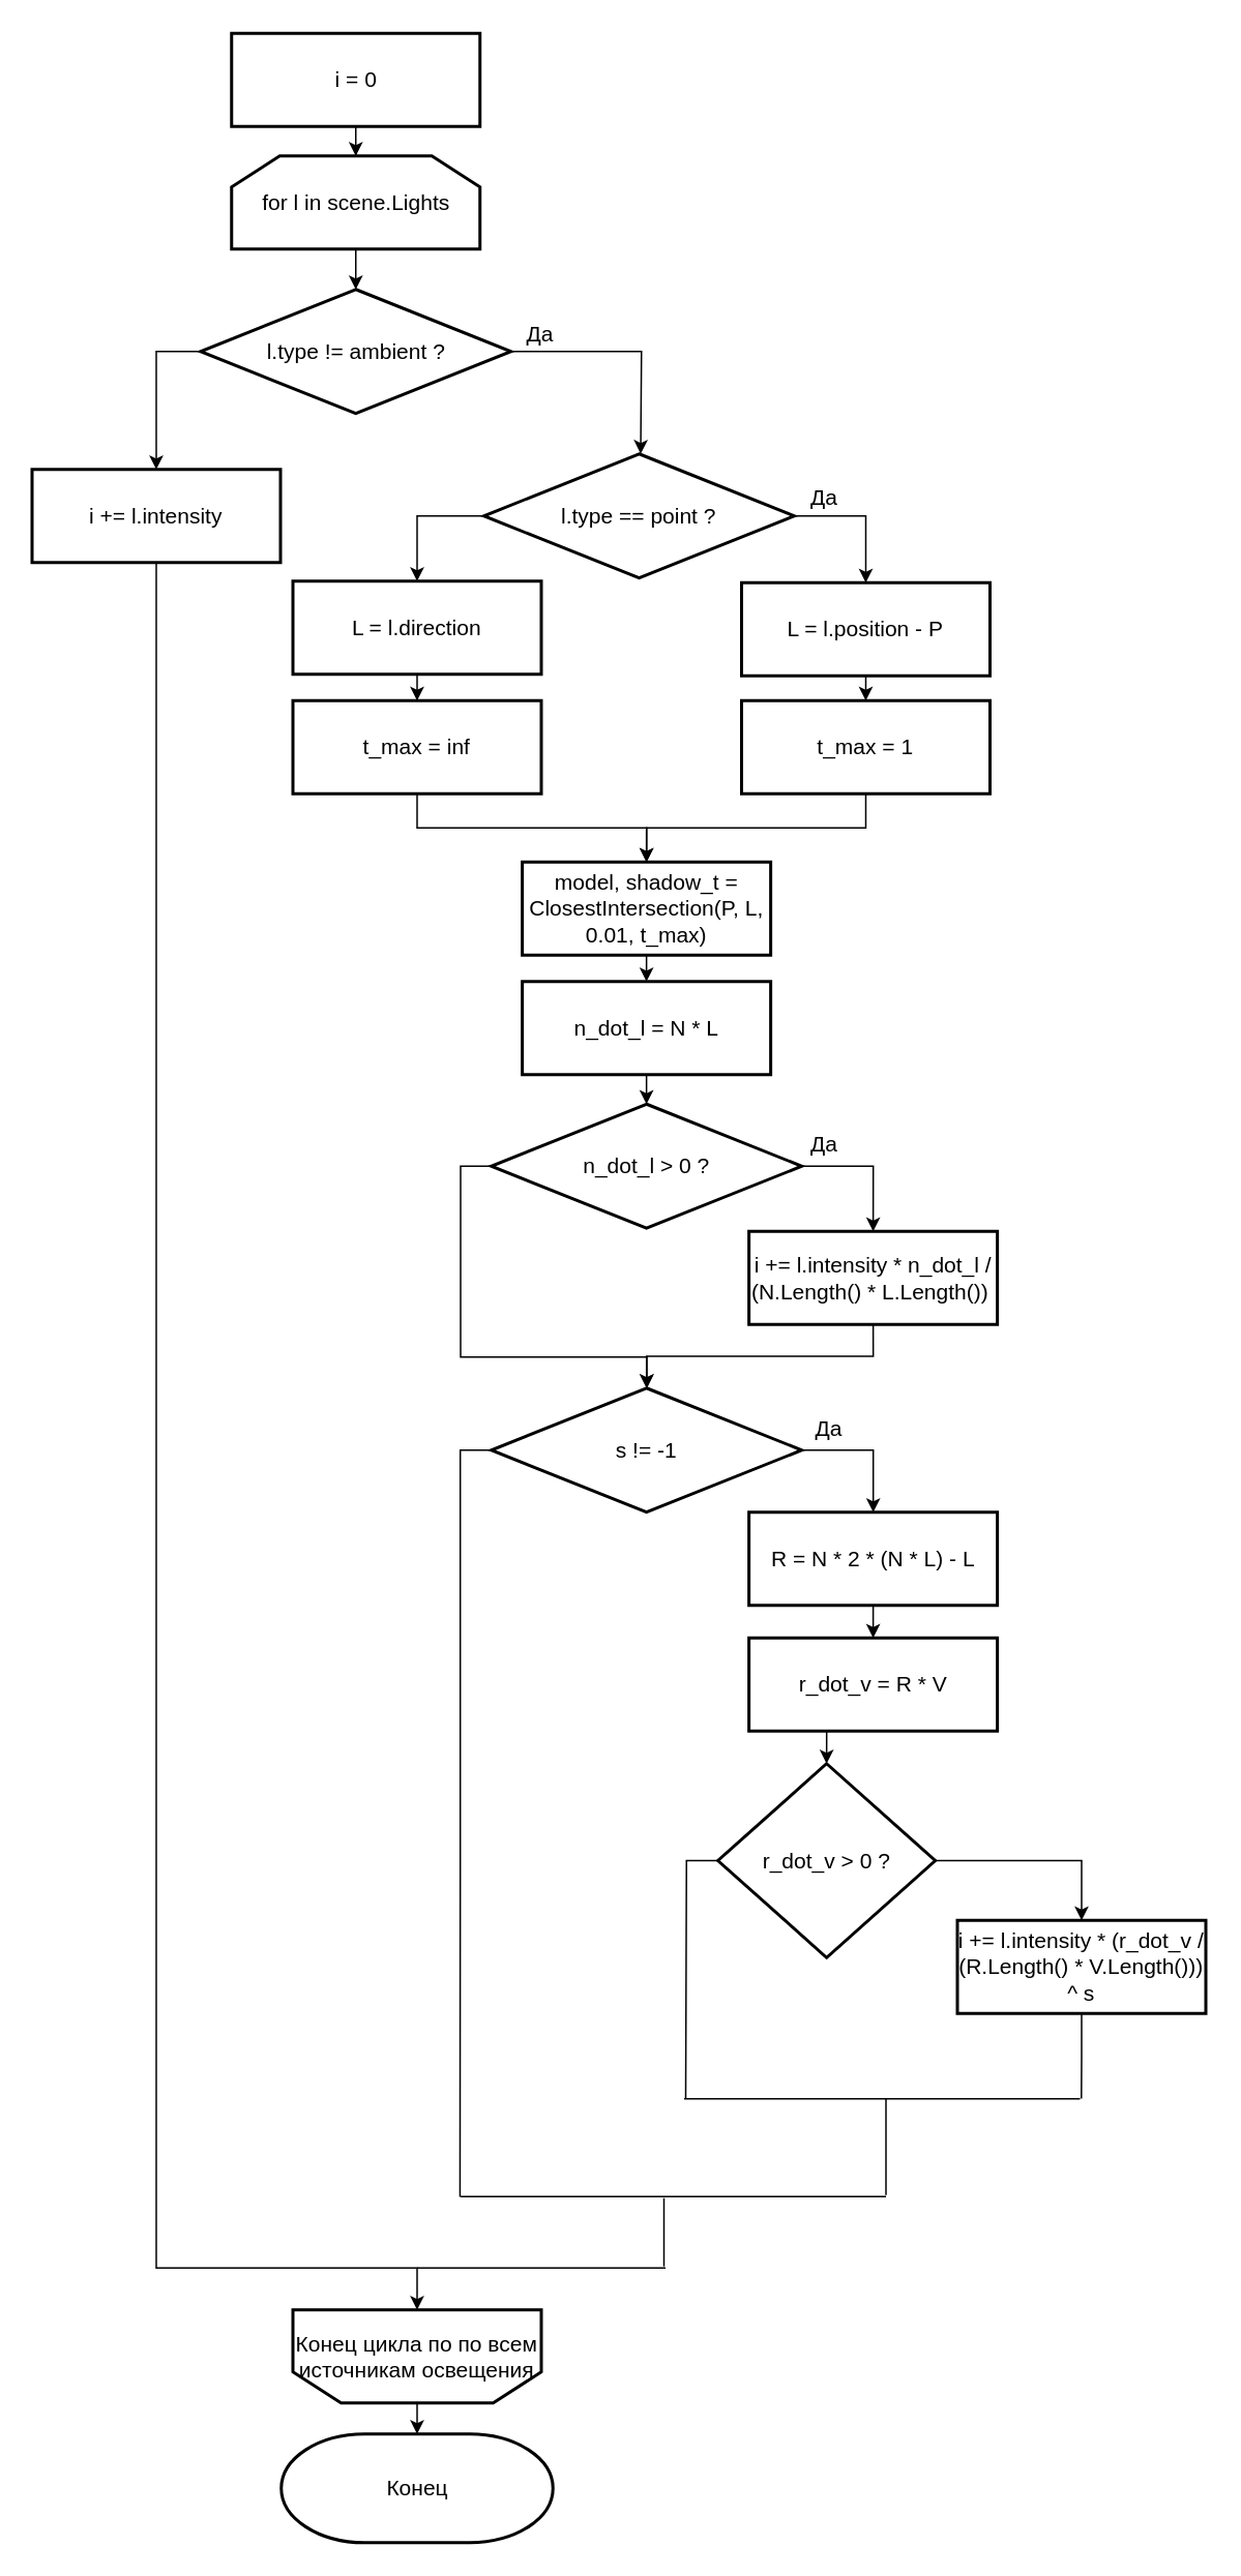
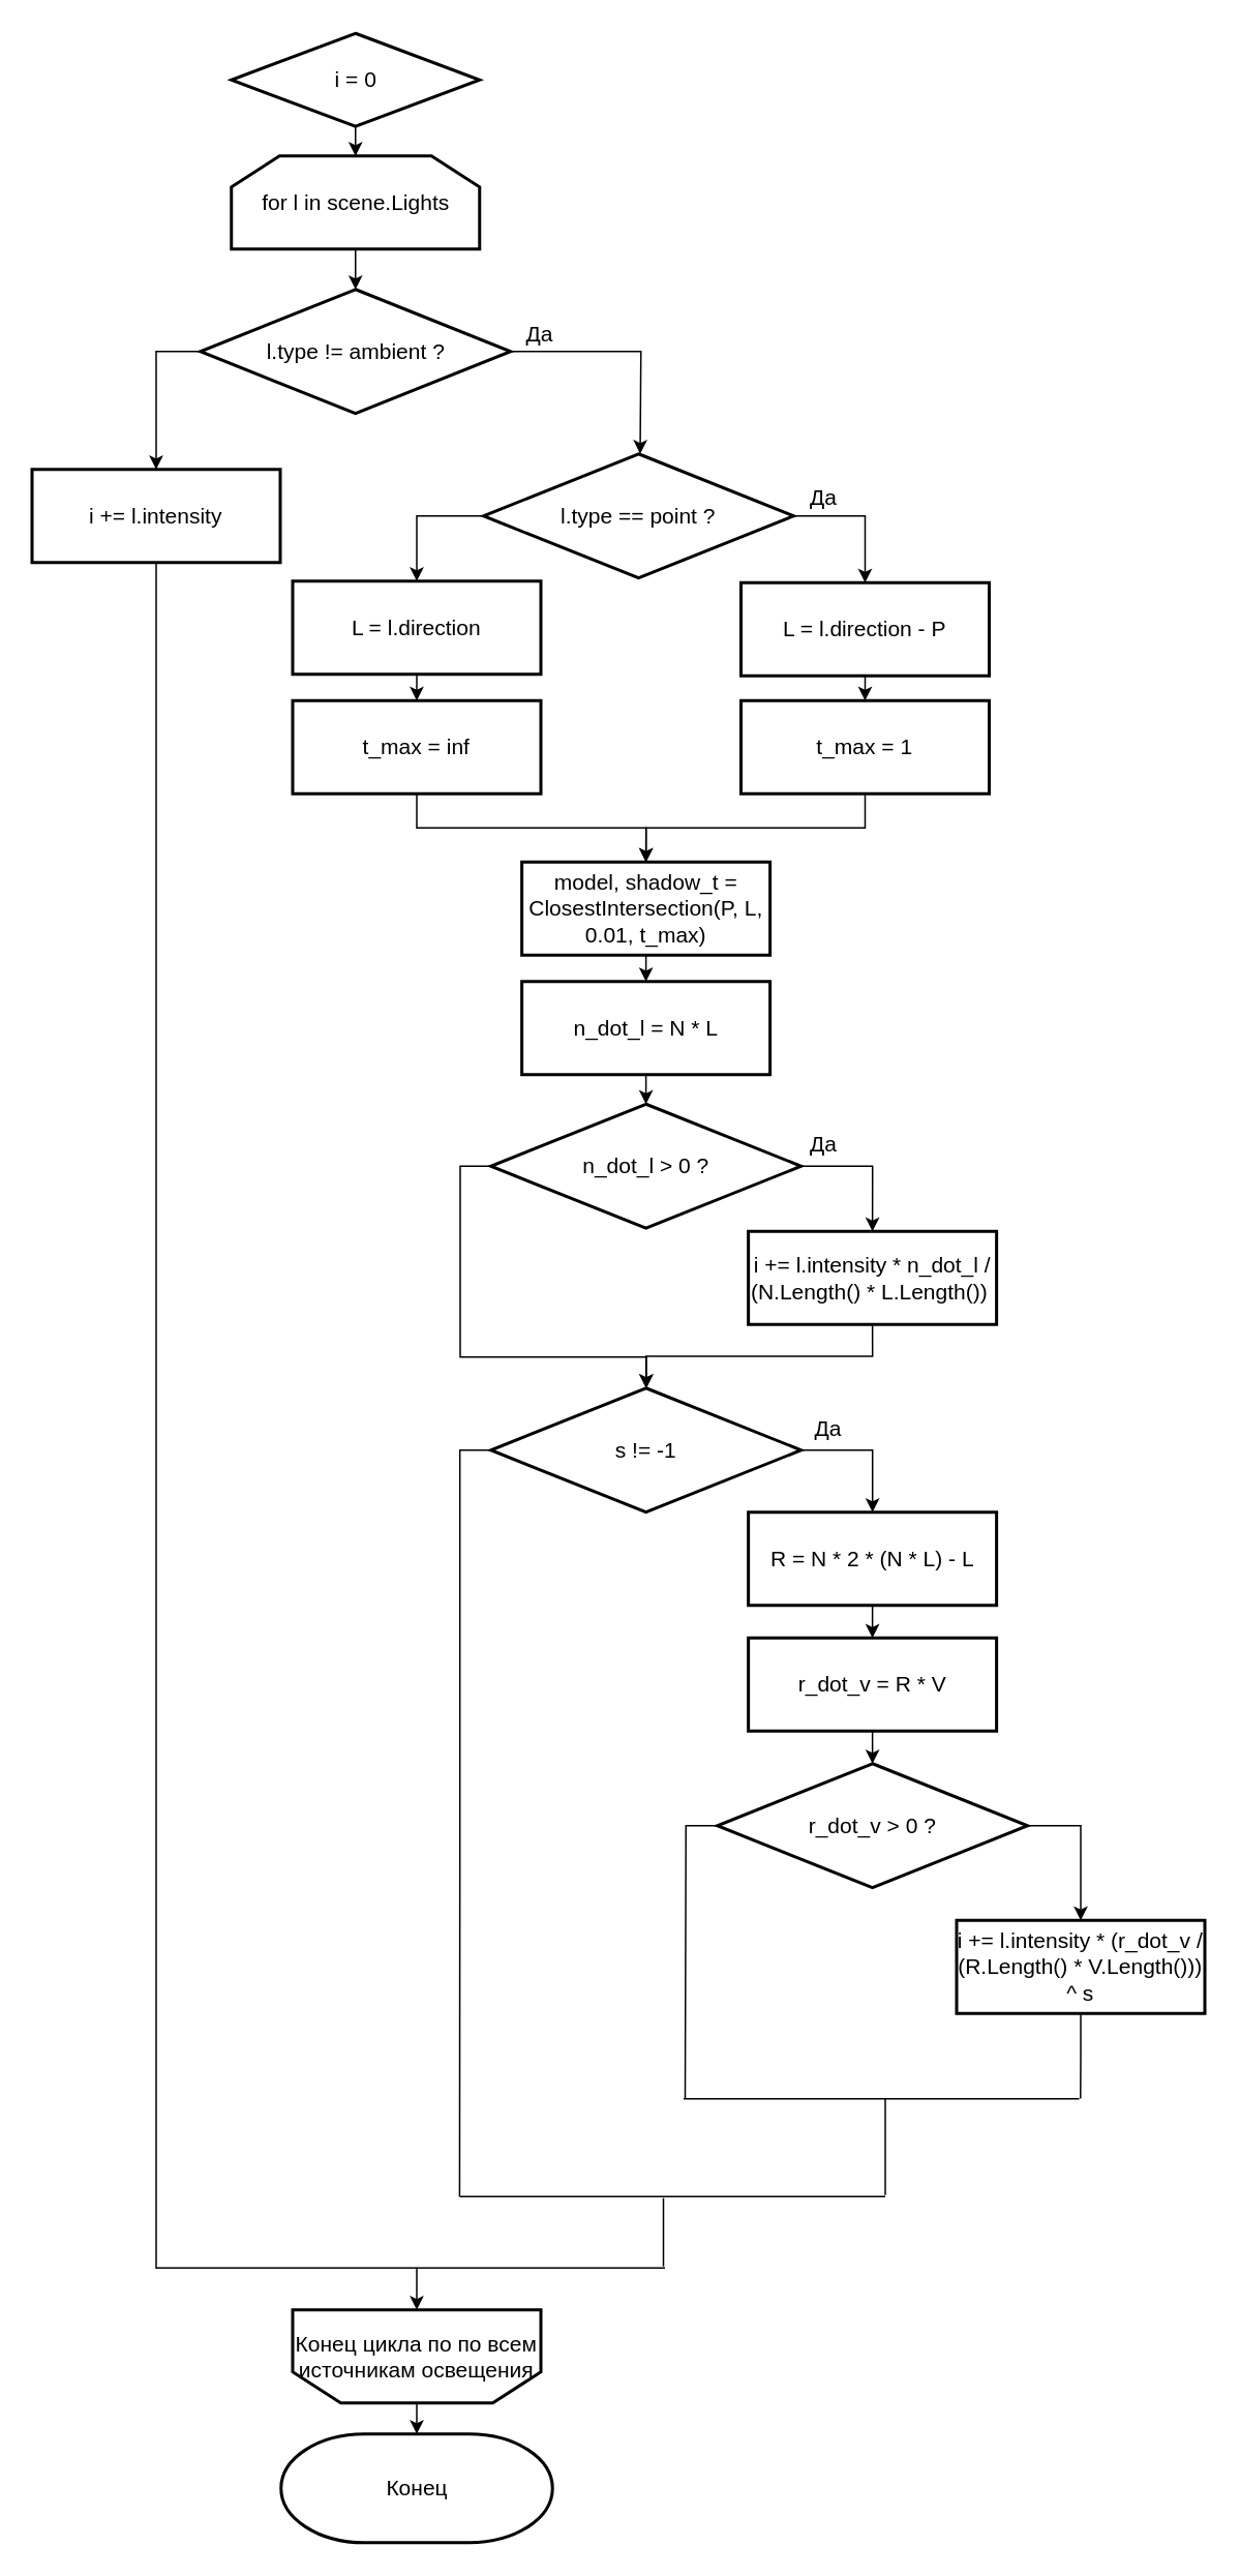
- <mxCell id="3" value="&lt;font style=&quot;font-size: 14px&quot;&gt;i = 0&lt;br&gt;&lt;/font&gt;" style="whiteSpace=wrap;html=1;strokeWidth=2;" vertex="1" parent="1"><mxGeometry x="148.501" y="20.999" width="160" height="60" as="geometry" /></mxCell>
+ <mxCell id="3" value="&lt;font style=&quot;font-size: 14px&quot;&gt;i = 0&lt;br&gt;&lt;/font&gt;" style="rhombus;whiteSpace=wrap;html=1;strokeWidth=2;" vertex="1" parent="1"><mxGeometry x="148.501" y="20.999" width="160" height="60" as="geometry" /></mxCell>
- <mxCell id="9" value="&lt;font style=&quot;font-size: 14px&quot;&gt;L = l.position - P&lt;br&gt;&lt;/font&gt;" style="whiteSpace=wrap;html=1;strokeWidth=2;" vertex="1" parent="1"><mxGeometry x="477.001" y="374.999" width="160" height="60" as="geometry" /></mxCell>
+ <mxCell id="9" value="&lt;font style=&quot;font-size: 14px&quot;&gt;L = l.direction - P&lt;br&gt;&lt;/font&gt;" style="whiteSpace=wrap;html=1;strokeWidth=2;" vertex="1" parent="1"><mxGeometry x="477.001" y="374.999" width="160" height="60" as="geometry" /></mxCell>
- <mxCell id="46" value="&lt;span style=&quot;font-size: 14px&quot;&gt;r_dot_v &amp;gt; 0 ?&lt;/span&gt;&lt;span style=&quot;font-size: 14px&quot;&gt;&lt;br&gt;&lt;/span&gt;" style="rhombus;whiteSpace=wrap;html=1;strokeWidth=2;" vertex="1" parent="1"><mxGeometry x="461.75" y="1136" width="140" height="125" as="geometry" /></mxCell>
+ <mxCell id="46" value="&lt;span style=&quot;font-size: 14px&quot;&gt;r_dot_v &amp;gt; 0 ?&lt;/span&gt;&lt;span style=&quot;font-size: 14px&quot;&gt;&lt;br&gt;&lt;/span&gt;" style="rhombus;whiteSpace=wrap;html=1;strokeWidth=2;" vertex="1" parent="1"><mxGeometry x="461.75" y="1136" width="200" height="80" as="geometry" /></mxCell>
